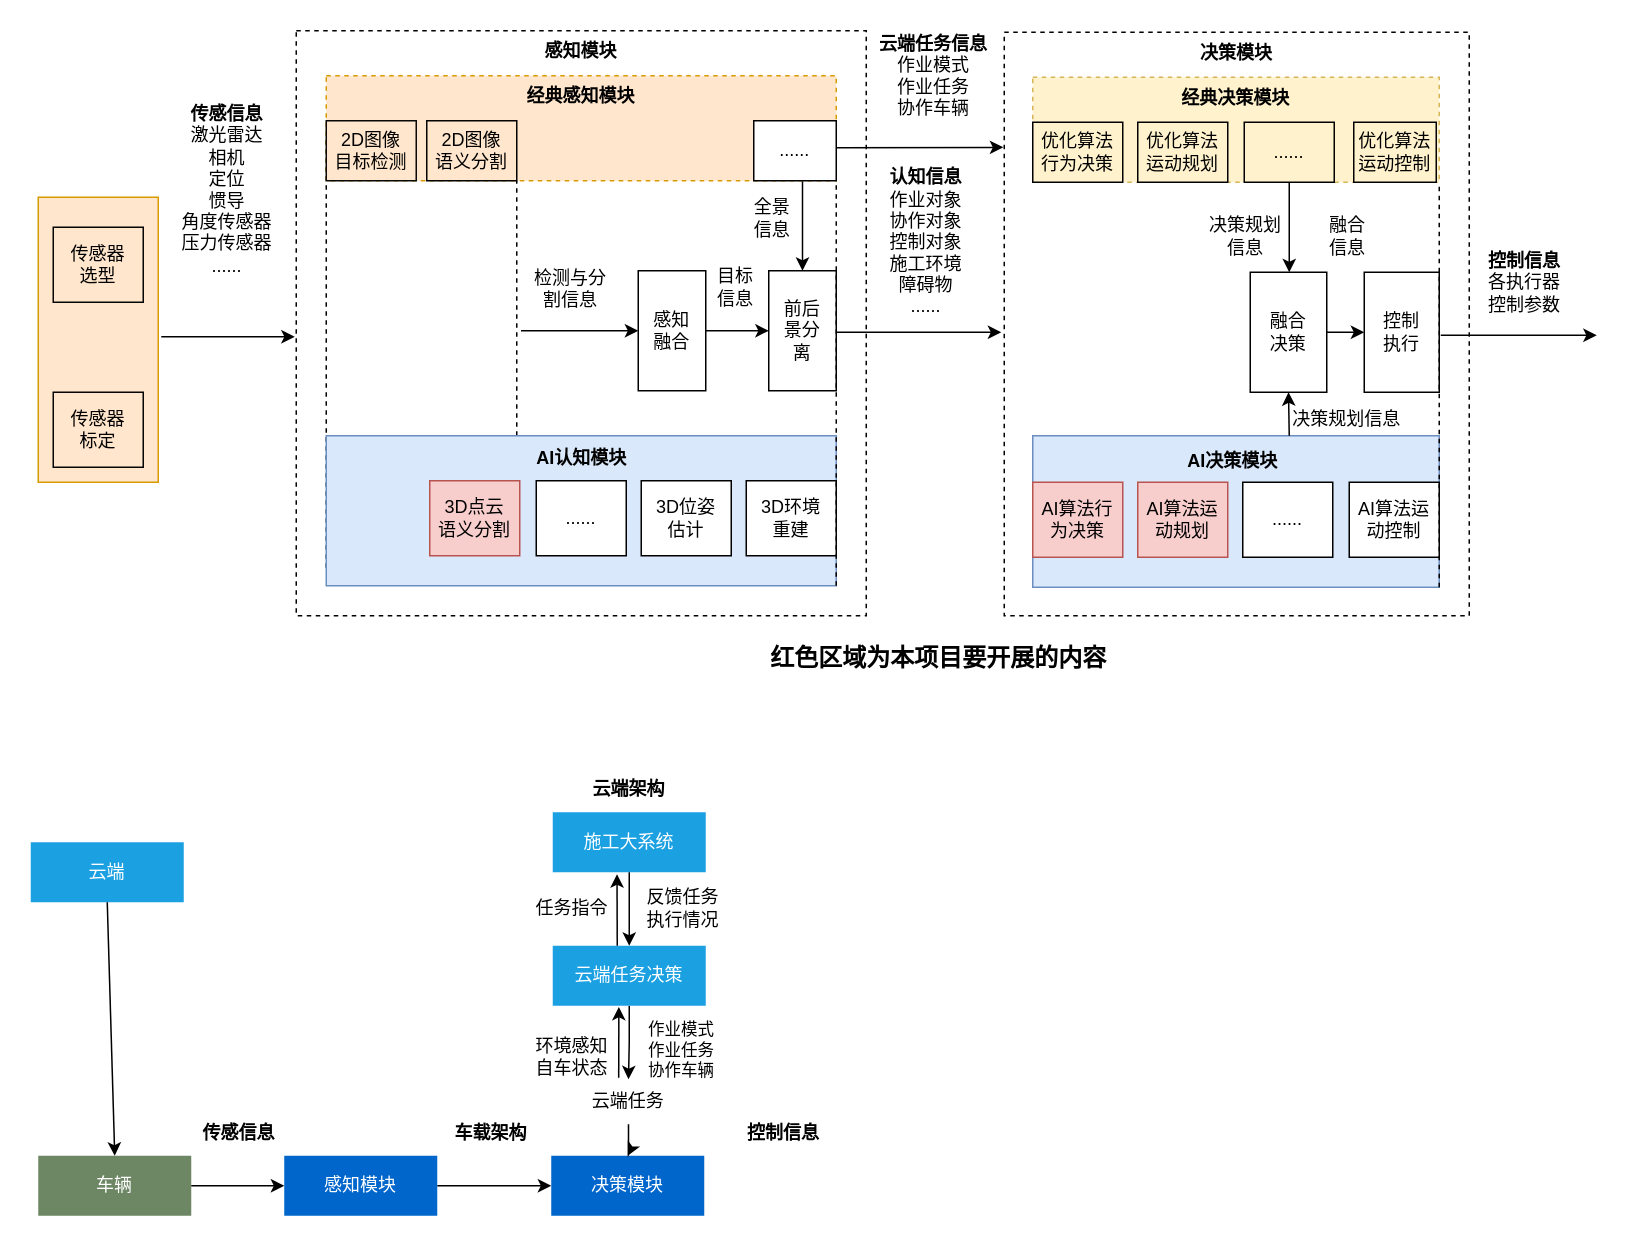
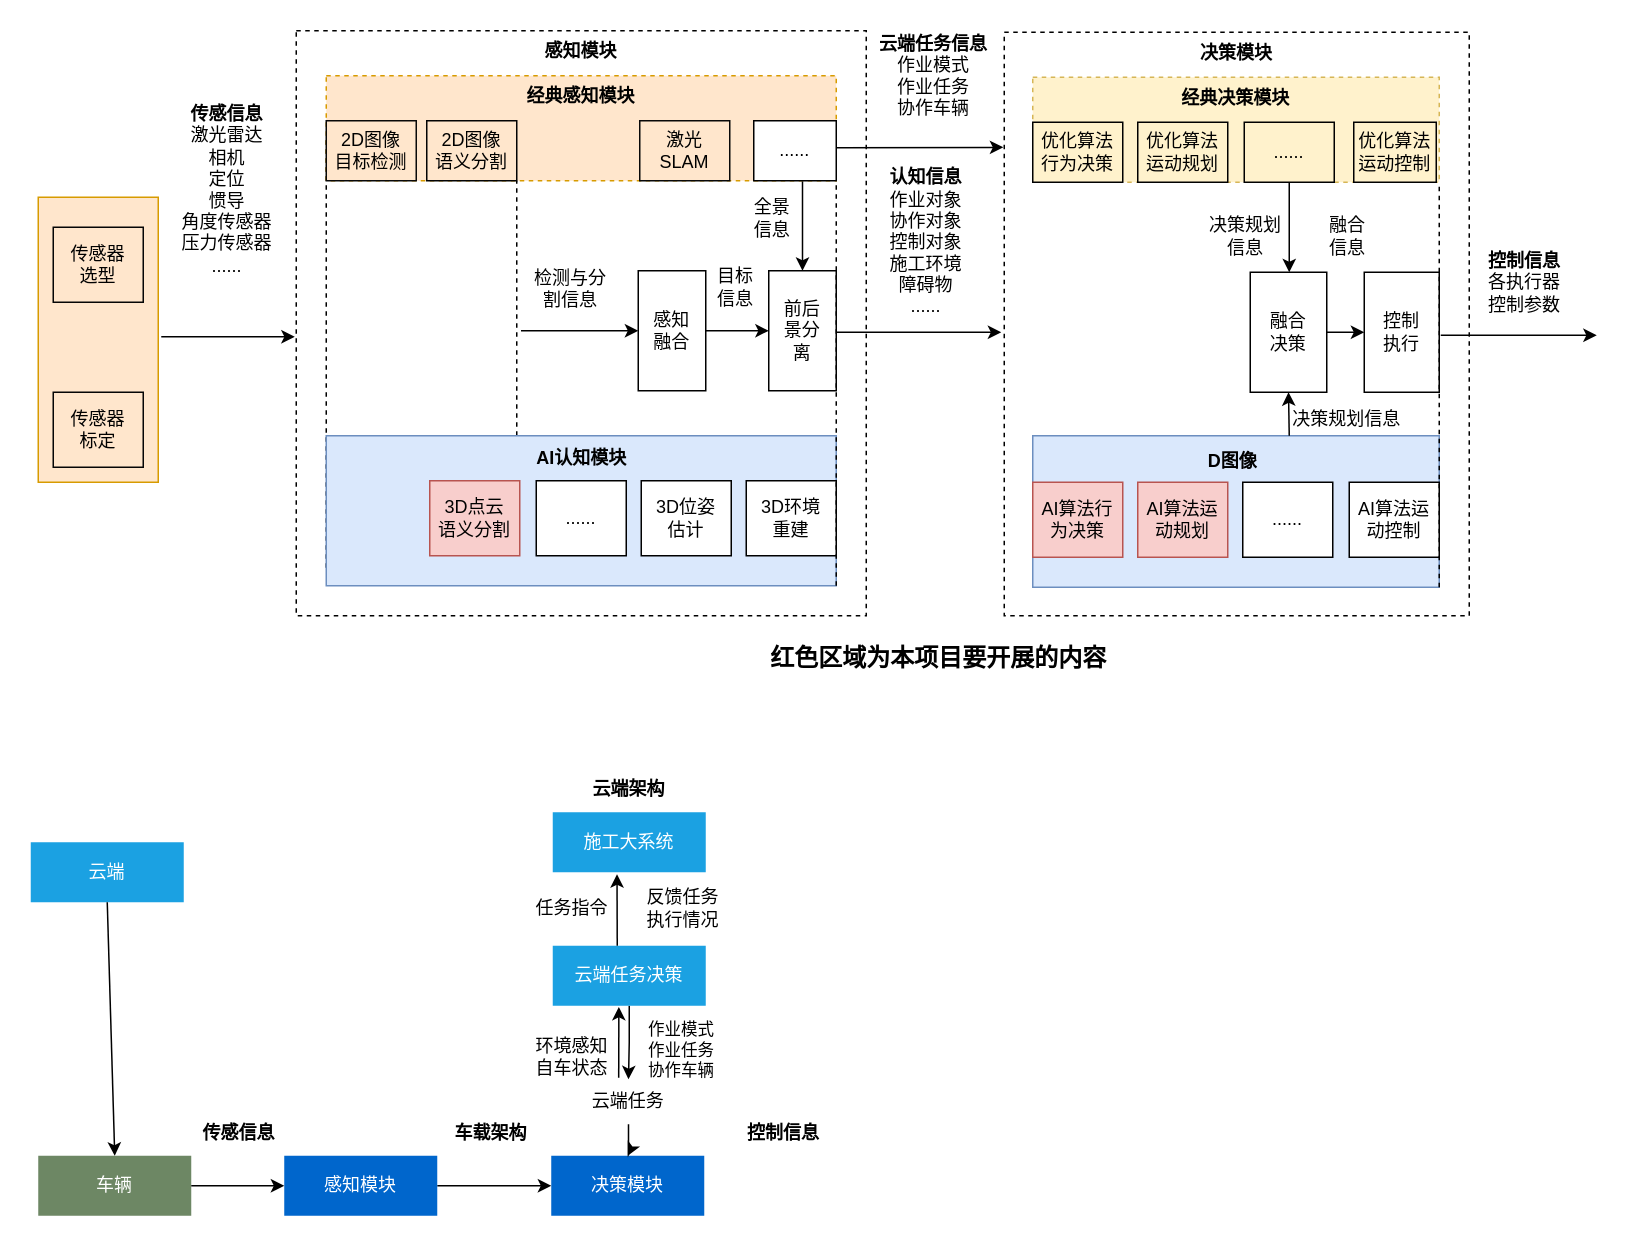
+ <mxCell id="13" value="激光&lt;div&gt;&lt;span style=&quot;background-color: initial;&quot;&gt;SLAM&lt;/span&gt;&lt;/div&gt;" style="text;html=1;align=center;verticalAlign=middle;whiteSpace=wrap;rounded=0;fillColor=#ffe6cc;strokeColor=#080808;" vertex="1" parent="1"><mxGeometry x="426" y="80" width="60" height="40" as="geometry" /></mxCell>
- <mxCell id="42" value="&lt;b&gt;AI决策模块&lt;/b&gt;" style="text;html=1;align=center;verticalAlign=middle;whiteSpace=wrap;rounded=0;" vertex="1" parent="1"><mxGeometry x="785" y="292" width="73" height="30" as="geometry" /></mxCell>
+ <mxCell id="42" value="&lt;b&gt;D图像&lt;/b&gt;" style="text;html=1;align=center;verticalAlign=middle;whiteSpace=wrap;rounded=0;" vertex="1" parent="1"><mxGeometry x="785" y="292" width="73" height="30" as="geometry" /></mxCell>
- <mxCell id="69" value="" style="endArrow=classic;html=1;rounded=0;exitX=0.5;exitY=1;exitDx=0;exitDy=0;entryX=0.5;entryY=0;entryDx=0;entryDy=0;" edge="1" parent="1" source="64" target="63"><mxGeometry width="50" height="50" relative="1" as="geometry"><mxPoint x="367" y="780" as="sourcePoint" /><mxPoint x="417" y="630" as="targetPoint" /></mxGeometry></mxCell>
